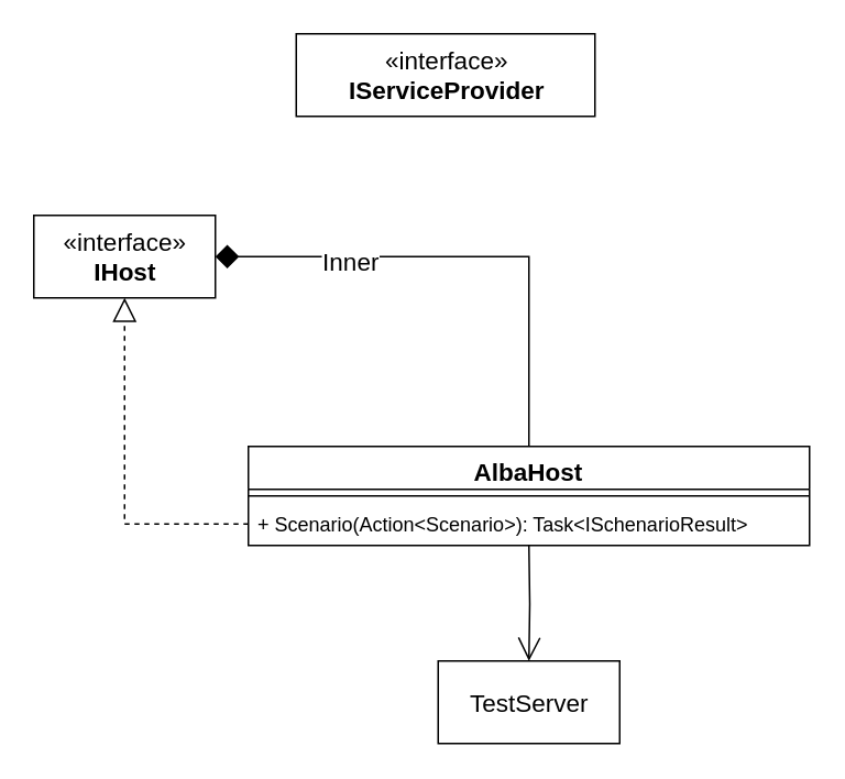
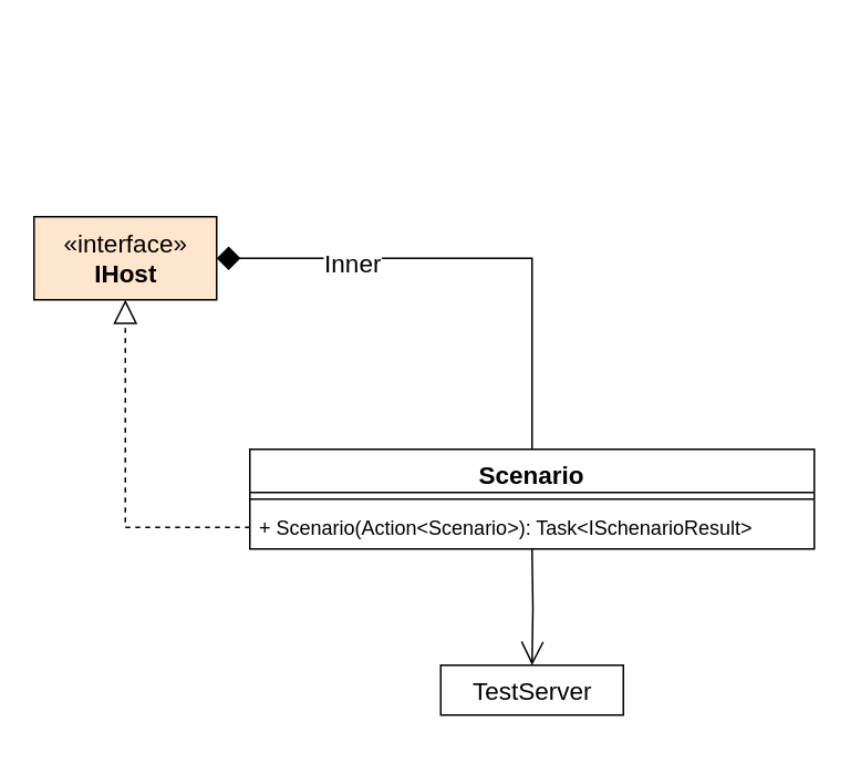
- <mxCell id="11" value="«interface»&lt;br&gt;&lt;b&gt;IServiceProvider&lt;/b&gt;" style="html=1;fontSize=15;" vertex="1" parent="1"><mxGeometry x="179" y="20" width="181" height="50" as="geometry" /></mxCell>
- <mxCell id="2" value="&lt;font style=&quot;font-size: 15px&quot;&gt;«interface»&lt;br&gt;&lt;b&gt;IHost&lt;/b&gt;&lt;/font&gt;" style="html=1;" vertex="1" parent="1"><mxGeometry x="20" y="130" width="110" height="50" as="geometry" /></mxCell>
+ <mxCell id="2" value="&lt;font style=&quot;font-size: 15px&quot;&gt;«interface»&lt;br&gt;&lt;b&gt;IHost&lt;/b&gt;&lt;/font&gt;" style="html=1;fillColor=#ffe6cc;" vertex="1" parent="1"><mxGeometry x="20" y="130" width="110" height="50" as="geometry" /></mxCell>
- <mxCell id="3" value="AlbaHost" style="swimlane;fontStyle=1;align=center;verticalAlign=top;childLayout=stackLayout;horizontal=1;startSize=26;horizontalStack=0;resizeParent=1;resizeParentMax=0;resizeLast=0;collapsible=1;marginBottom=0;fontSize=15;" vertex="1" parent="1"><mxGeometry x="150" y="270" width="340" height="60" as="geometry" /></mxCell>
+ <mxCell id="3" value="Scenario" style="swimlane;fontStyle=1;align=center;verticalAlign=top;childLayout=stackLayout;horizontal=1;startSize=26;horizontalStack=0;resizeParent=1;resizeParentMax=0;resizeLast=0;collapsible=1;marginBottom=0;fontSize=15;" vertex="1" parent="1"><mxGeometry x="150" y="270" width="340" height="60" as="geometry" /></mxCell>
- <mxCell id="7" value="&lt;font style=&quot;font-size: 15px&quot;&gt;TestServer&lt;/font&gt;" style="html=1;" vertex="1" parent="1"><mxGeometry x="265" y="400" width="110" height="50" as="geometry" /></mxCell>
+ <mxCell id="7" value="&lt;font style=&quot;font-size: 15px&quot;&gt;TestServer&lt;/font&gt;" style="html=1;" vertex="1" parent="1"><mxGeometry x="265" y="400" width="110" height="30" as="geometry" /></mxCell>
